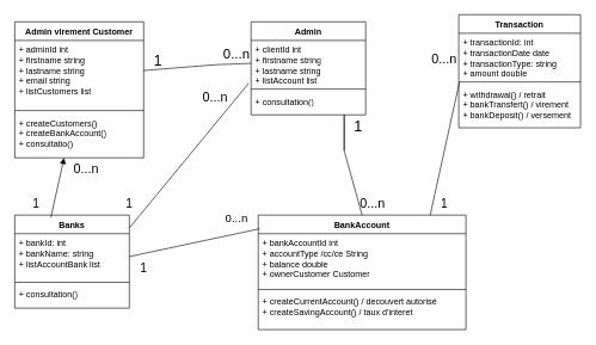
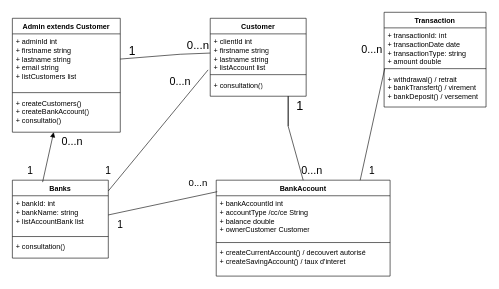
- <mxCell id="14" value="Admin virement Customer" style="swimlane;fontStyle=1;align=center;verticalAlign=top;childLayout=stackLayout;horizontal=1;startSize=26;horizontalStack=0;resizeParent=1;resizeParentMax=0;resizeLast=0;collapsible=1;marginBottom=0;whiteSpace=wrap;html=1;" parent="1" vertex="1"><mxGeometry x="20" y="30" width="180" height="190" as="geometry" /></mxCell>
+ <mxCell id="14" value="Admin extends Customer" style="swimlane;fontStyle=1;align=center;verticalAlign=top;childLayout=stackLayout;horizontal=1;startSize=26;horizontalStack=0;resizeParent=1;resizeParentMax=0;resizeLast=0;collapsible=1;marginBottom=0;whiteSpace=wrap;html=1;" parent="1" vertex="1"><mxGeometry x="20" y="30" width="180" height="190" as="geometry" /></mxCell>
- <mxCell id="6" value="Admin" style="swimlane;fontStyle=1;align=center;verticalAlign=top;childLayout=stackLayout;horizontal=1;startSize=26;horizontalStack=0;resizeParent=1;resizeParentMax=0;resizeLast=0;collapsible=1;marginBottom=0;whiteSpace=wrap;html=1;" parent="1" vertex="1"><mxGeometry x="350" y="30" width="160" height="130" as="geometry" /></mxCell>
+ <mxCell id="6" value="Customer" style="swimlane;fontStyle=1;align=center;verticalAlign=top;childLayout=stackLayout;horizontal=1;startSize=26;horizontalStack=0;resizeParent=1;resizeParentMax=0;resizeLast=0;collapsible=1;marginBottom=0;whiteSpace=wrap;html=1;" parent="1" vertex="1"><mxGeometry x="350" y="30" width="160" height="130" as="geometry" /></mxCell>
